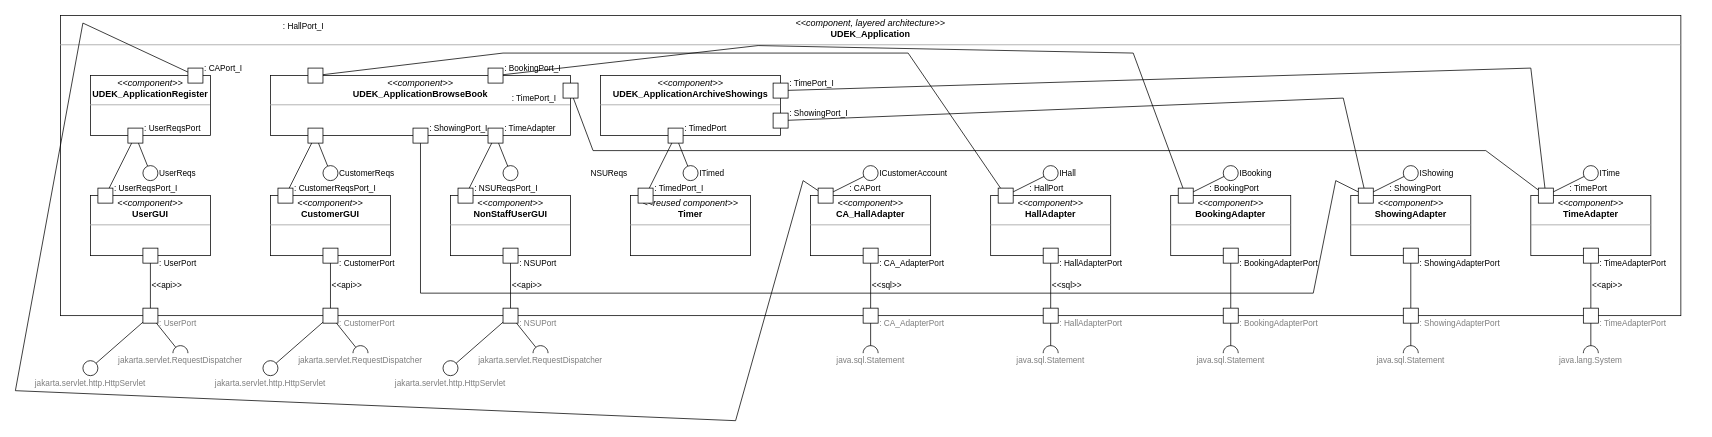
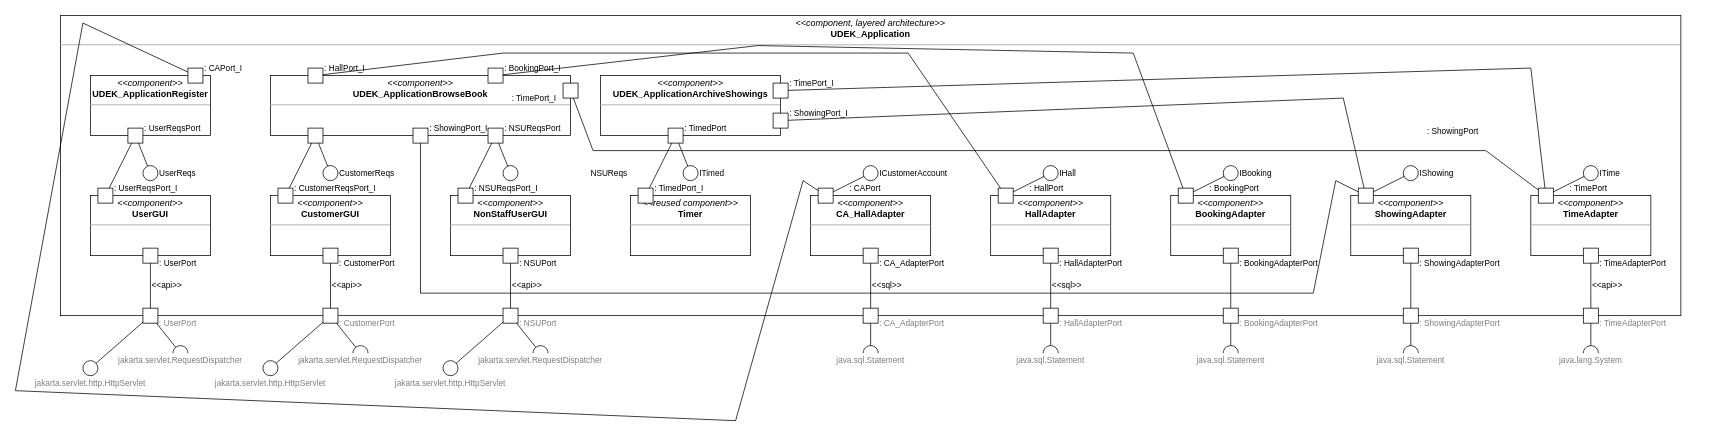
- <mxCell id="159" value=": HallPort_I" style="text;html=1;strokeColor=none;fillColor=none;align=left;verticalAlign=middle;whiteSpace=wrap;rounded=0;fontFamily=Helvetica;fontSize=11;fontColor=default;container=0;" parent="1" vertex="1"><mxGeometry x="375" y="25" width="60" height="20" as="geometry" /></mxCell>
+ <mxCell id="159" value=": HallPort_I" style="text;html=1;strokeColor=none;fillColor=none;align=left;verticalAlign=middle;whiteSpace=wrap;rounded=0;fontFamily=Helvetica;fontSize=11;fontColor=default;container=0;" parent="1" vertex="1"><mxGeometry x="430" y="80" width="60" height="20" as="geometry" /></mxCell>
- <mxCell id="124" value=": TimeAdapter" style="text;html=1;strokeColor=none;fillColor=none;align=left;verticalAlign=middle;whiteSpace=wrap;rounded=0;fontFamily=Helvetica;fontSize=11;fontColor=default;container=0;" parent="7" vertex="1"><mxGeometry x="630" width="80" height="20" as="geometry" /></mxCell>
+ <mxCell id="124" value=": NSUReqsPort" style="text;html=1;strokeColor=none;fillColor=none;align=left;verticalAlign=middle;whiteSpace=wrap;rounded=0;fontFamily=Helvetica;fontSize=11;fontColor=default;container=0;" parent="7" vertex="1"><mxGeometry x="630" width="80" height="20" as="geometry" /></mxCell>
- <mxCell id="73" value=": ShowingPort" style="text;html=1;strokeColor=none;fillColor=none;align=left;verticalAlign=middle;whiteSpace=wrap;rounded=0;fontFamily=Helvetica;fontSize=11;fontColor=default;container=0;" parent="7" vertex="1"><mxGeometry x="1810" y="80" width="90" height="20" as="geometry" /></mxCell>
+ <mxCell id="73" value=": ShowingPort" style="text;html=1;strokeColor=none;fillColor=none;align=left;verticalAlign=middle;whiteSpace=wrap;rounded=0;fontFamily=Helvetica;fontSize=11;fontColor=default;container=0;" parent="7" vertex="1"><mxGeometry x="1860" y="5" width="90" height="20" as="geometry" /></mxCell>
